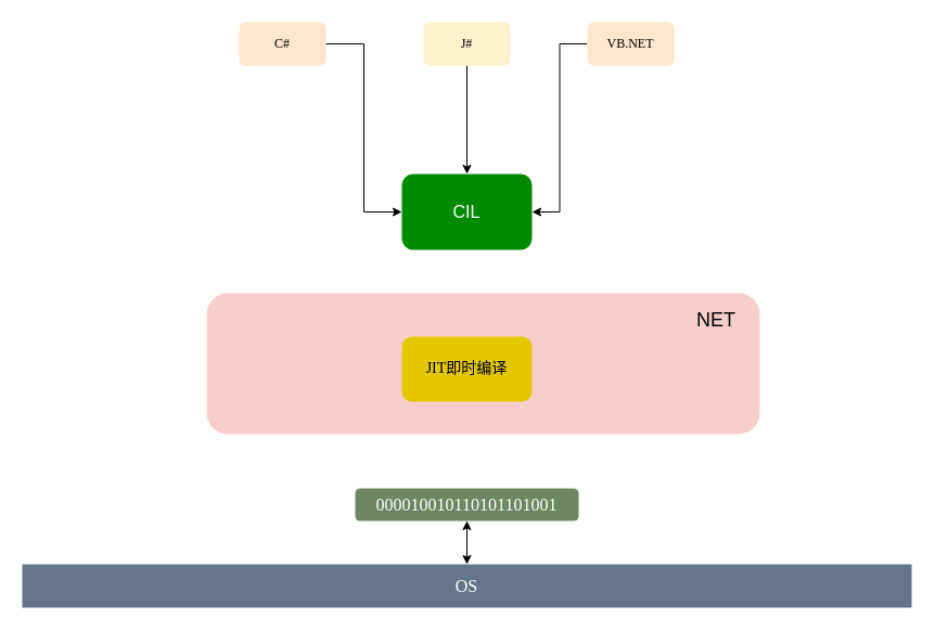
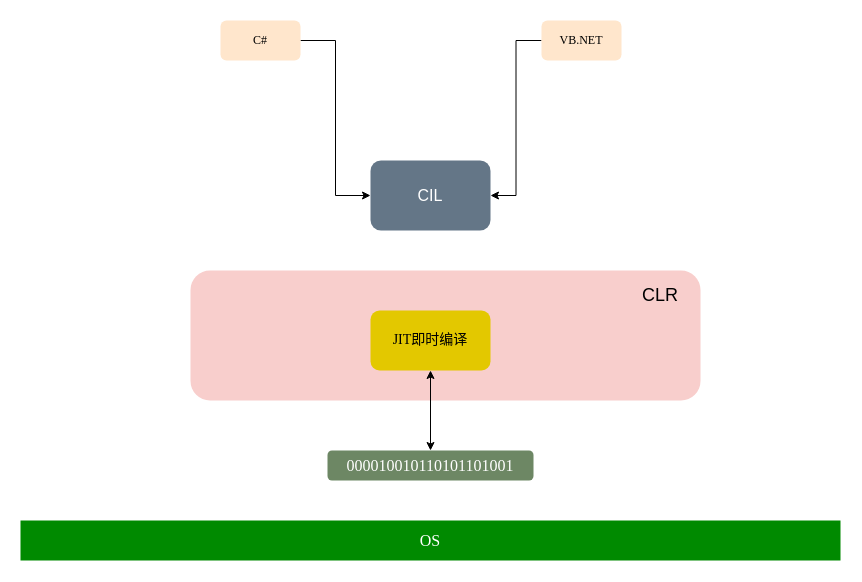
- <mxCell id="5" value="&lt;font face=&quot;Comic Sans MS&quot;&gt;J#&lt;/font&gt;" style="rounded=1;whiteSpace=wrap;html=1;strokeColor=none;fillColor=#fff2cc;" parent="1" vertex="1"><mxGeometry x="390" y="20" width="80" height="40" as="geometry" /></mxCell>
- <mxCell id="4" style="edgeStyle=orthogonalEdgeStyle;rounded=0;orthogonalLoop=1;jettySize=auto;html=1;entryX=0.5;entryY=0;entryDx=0;entryDy=0;fontFamily=Comic Sans MS;fontSize=14;fontColor=#000000;" edge="1" parent="1" source="5" target="8"><mxGeometry relative="1" as="geometry" /></mxCell>
- <mxCell id="8" value="&lt;font style=&quot;font-size: 16px&quot;&gt;CIL&lt;/font&gt;" style="rounded=1;whiteSpace=wrap;html=1;fillColor=#008a00;fontColor=#ffffff;strokeColor=none;" parent="1" vertex="1"><mxGeometry x="370" y="160" width="120" height="70" as="geometry" /></mxCell>
+ <mxCell id="8" value="&lt;font style=&quot;font-size: 16px&quot;&gt;CIL&lt;/font&gt;" style="rounded=1;whiteSpace=wrap;html=1;fillColor=#647687;fontColor=#ffffff;strokeColor=none;" parent="1" vertex="1"><mxGeometry x="370" y="160" width="120" height="70" as="geometry" /></mxCell>
- <mxCell id="10" value="&lt;font style=&quot;font-size: 18px&quot;&gt;NET&lt;/font&gt;" style="text;html=1;strokeColor=none;fillColor=none;align=center;verticalAlign=middle;whiteSpace=wrap;rounded=0;" vertex="1" parent="1"><mxGeometry x="630" y="280" width="60" height="30" as="geometry" /></mxCell>
+ <mxCell id="10" value="&lt;font style=&quot;font-size: 18px&quot;&gt;CLR&lt;/font&gt;" style="text;html=1;strokeColor=none;fillColor=none;align=center;verticalAlign=middle;whiteSpace=wrap;rounded=0;" vertex="1" parent="1"><mxGeometry x="630" y="280" width="60" height="30" as="geometry" /></mxCell>
- <mxCell id="15" style="edgeStyle=orthogonalEdgeStyle;rounded=0;orthogonalLoop=1;jettySize=auto;html=1;fontFamily=Comic Sans MS;fontSize=14;fontColor=#000000;startArrow=classic;startFill=1;endSize=6;startSize=6;" edge="1" parent="14" source="13" target="12"><mxGeometry relative="1" as="geometry" /></mxCell>
+ <mxCell id="15" style="edgeStyle=orthogonalEdgeStyle;rounded=0;orthogonalLoop=1;jettySize=auto;html=1;fontFamily=Comic Sans MS;fontSize=14;fontColor=#000000;startArrow=classic;startFill=1;endSize=6;startSize=6;" edge="1" parent="14" source="13" target="11"><mxGeometry relative="1" as="geometry" /></mxCell>
- <mxCell id="12" value="OS" style="rounded=0;whiteSpace=wrap;html=1;fontFamily=Comic Sans MS;fontSize=16;fillColor=#647687;fontColor=#ffffff;strokeColor=none;" vertex="1" parent="1"><mxGeometry y="520" width="820" height="40" as="geometry" x="20" /></mxCell>
+ <mxCell id="12" value="OS" style="rounded=0;whiteSpace=wrap;html=1;fontFamily=Comic Sans MS;fontSize=16;fillColor=#008a00;fontColor=#ffffff;strokeColor=none;" vertex="1" parent="1"><mxGeometry y="520" width="820" height="40" as="geometry" x="20" /></mxCell>
